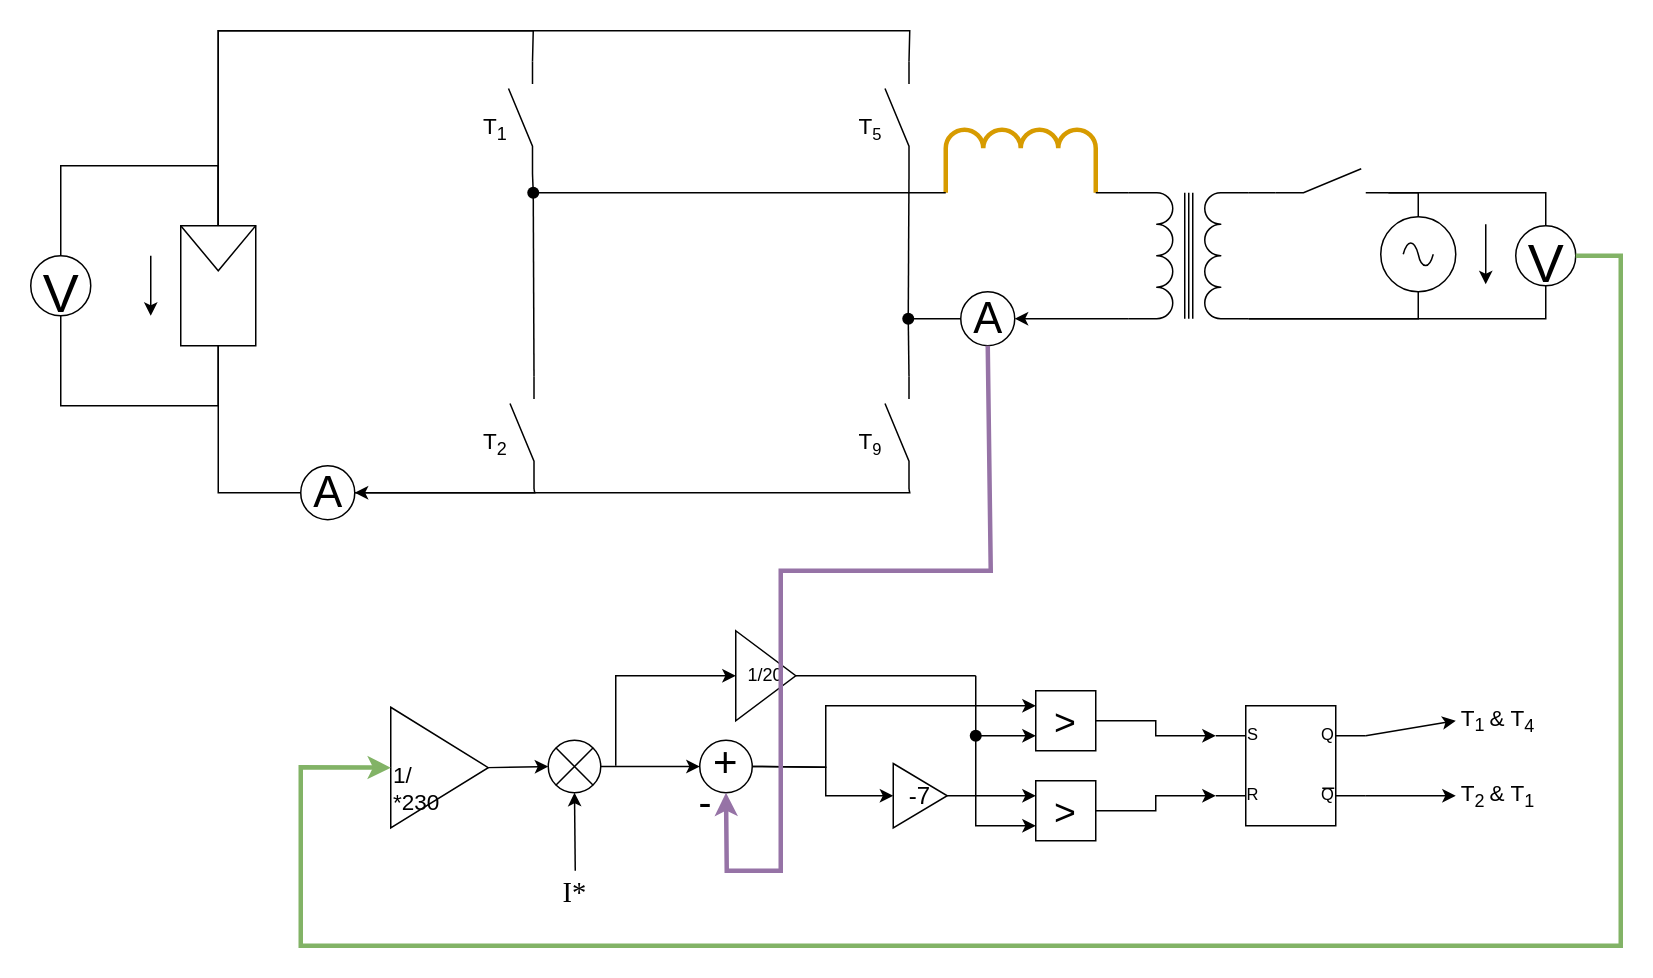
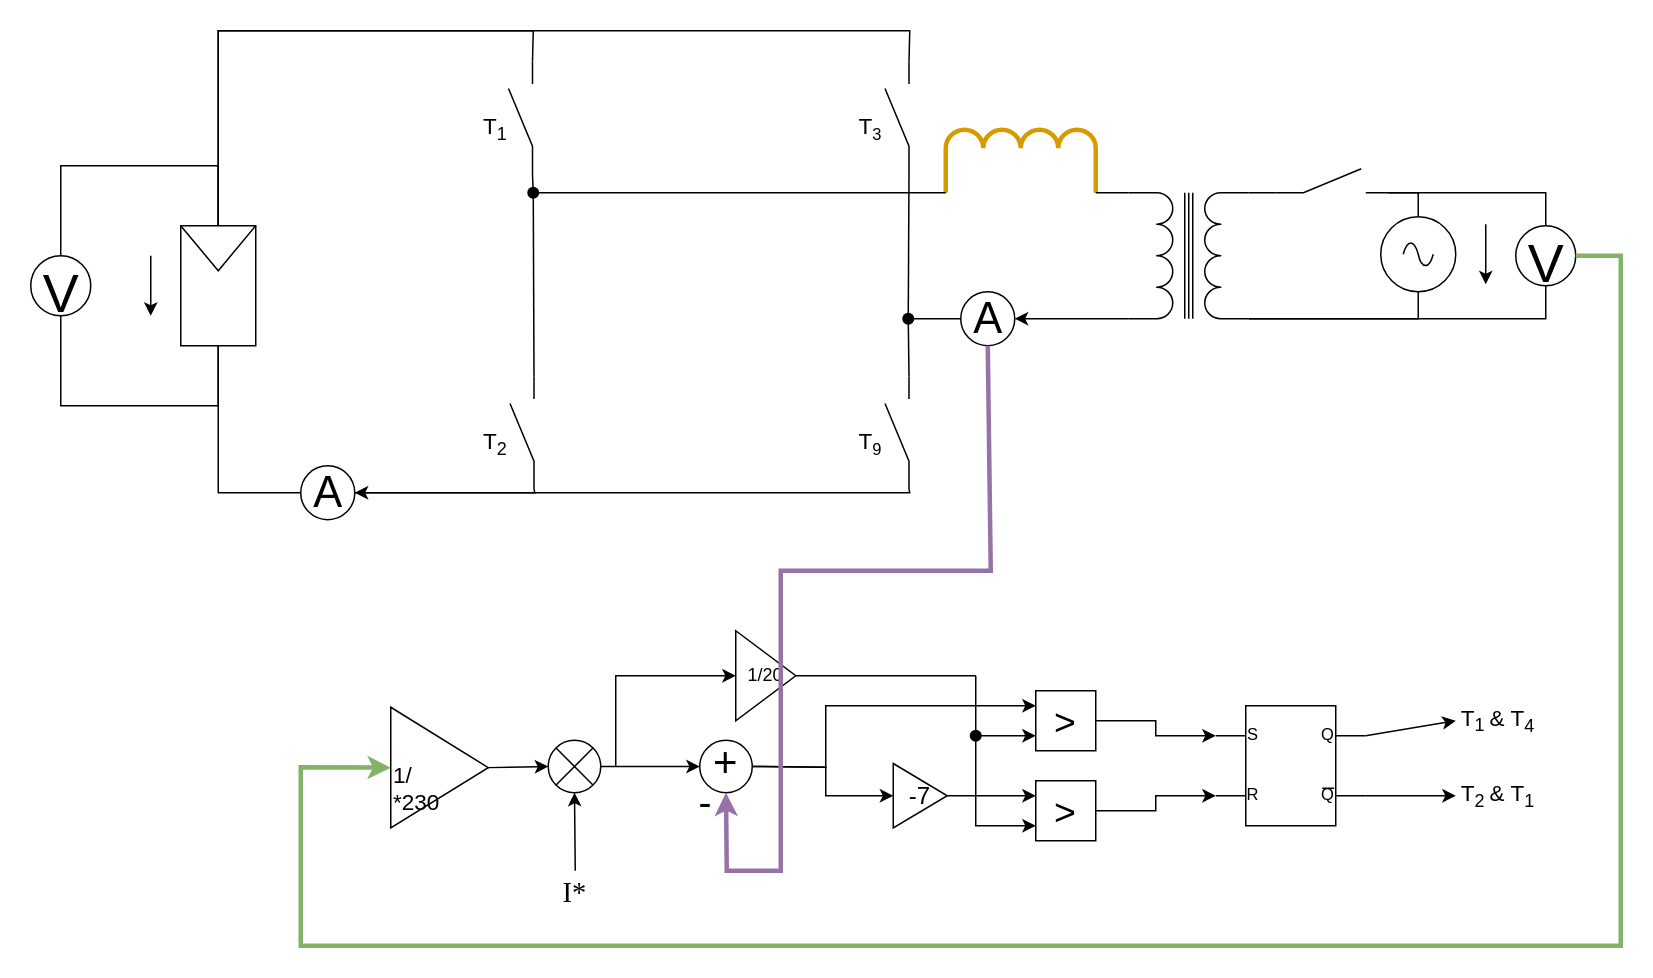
- <mxCell id="15" value="&lt;font style=&quot;font-size: 15px;&quot;&gt;T&lt;/font&gt;&lt;sub&gt;&lt;font style=&quot;font-size: 11px;&quot;&gt;5&lt;/font&gt;&lt;/sub&gt;" style="text;html=1;strokeColor=none;fillColor=none;align=center;verticalAlign=middle;whiteSpace=wrap;rounded=0;" parent="1" vertex="1"><mxGeometry x="550" y="70" width="60" height="30" as="geometry" /></mxCell>
+ <mxCell id="15" value="&lt;font style=&quot;font-size: 15px;&quot;&gt;T&lt;/font&gt;&lt;sub&gt;&lt;font style=&quot;font-size: 11px;&quot;&gt;3&lt;/font&gt;&lt;/sub&gt;" style="text;html=1;strokeColor=none;fillColor=none;align=center;verticalAlign=middle;whiteSpace=wrap;rounded=0;" parent="1" vertex="1"><mxGeometry x="550" y="70" width="60" height="30" as="geometry" /></mxCell>
